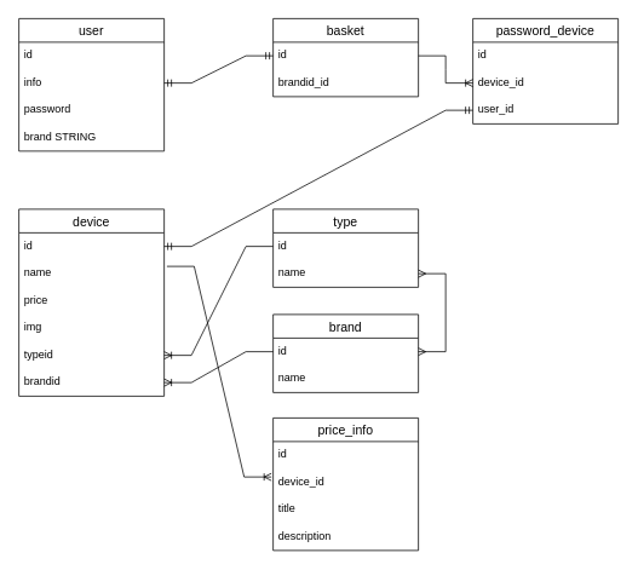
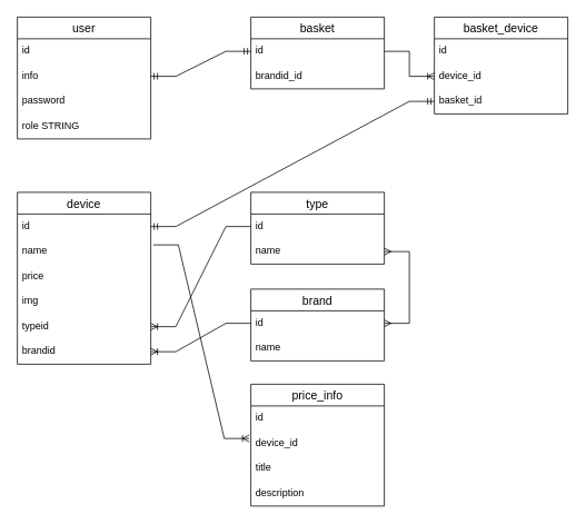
- <mxCell id="33" value="password_device" style="swimlane;fontStyle=0;childLayout=stackLayout;horizontal=1;startSize=26;horizontalStack=0;resizeParent=1;resizeParentMax=0;resizeLast=0;collapsible=1;marginBottom=0;align=center;fontSize=14;" vertex="1" parent="1"><mxGeometry x="520" y="20" width="160" height="116" as="geometry" /></mxCell>
+ <mxCell id="33" value="basket_device" style="swimlane;fontStyle=0;childLayout=stackLayout;horizontal=1;startSize=26;horizontalStack=0;resizeParent=1;resizeParentMax=0;resizeLast=0;collapsible=1;marginBottom=0;align=center;fontSize=14;" vertex="1" parent="1"><mxGeometry x="520" y="20" width="160" height="116" as="geometry" /></mxCell>
- <mxCell id="36" value="user_id" style="text;strokeColor=none;fillColor=none;spacingLeft=4;spacingRight=4;overflow=hidden;rotatable=0;points=[[0,0.5],[1,0.5]];portConstraint=eastwest;fontSize=12;" vertex="1" parent="33"><mxGeometry y="86" width="160" height="30" as="geometry" /></mxCell>
+ <mxCell id="36" value="basket_id" style="text;strokeColor=none;fillColor=none;spacingLeft=4;spacingRight=4;overflow=hidden;rotatable=0;points=[[0,0.5],[1,0.5]];portConstraint=eastwest;fontSize=12;" vertex="1" parent="33"><mxGeometry y="86" width="160" height="30" as="geometry" /></mxCell>
- <mxCell id="6" value="brand STRING" style="text;strokeColor=none;fillColor=none;spacingLeft=4;spacingRight=4;overflow=hidden;rotatable=0;points=[[0,0.5],[1,0.5]];portConstraint=eastwest;fontSize=12;" vertex="1" parent="2"><mxGeometry y="116" width="160" height="30" as="geometry" /></mxCell>
+ <mxCell id="6" value="role STRING" style="text;strokeColor=none;fillColor=none;spacingLeft=4;spacingRight=4;overflow=hidden;rotatable=0;points=[[0,0.5],[1,0.5]];portConstraint=eastwest;fontSize=12;" vertex="1" parent="2"><mxGeometry y="116" width="160" height="30" as="geometry" /></mxCell>
